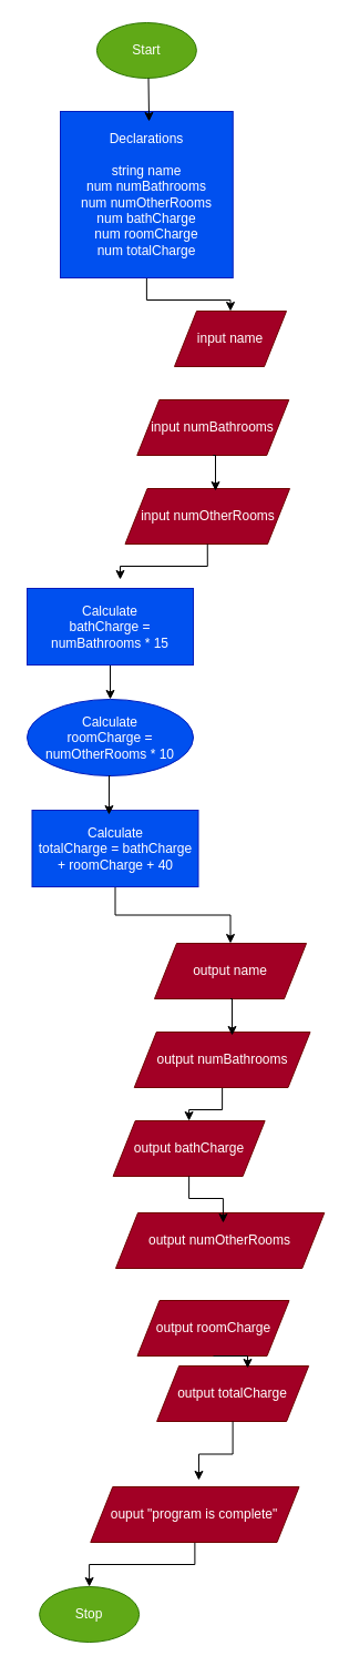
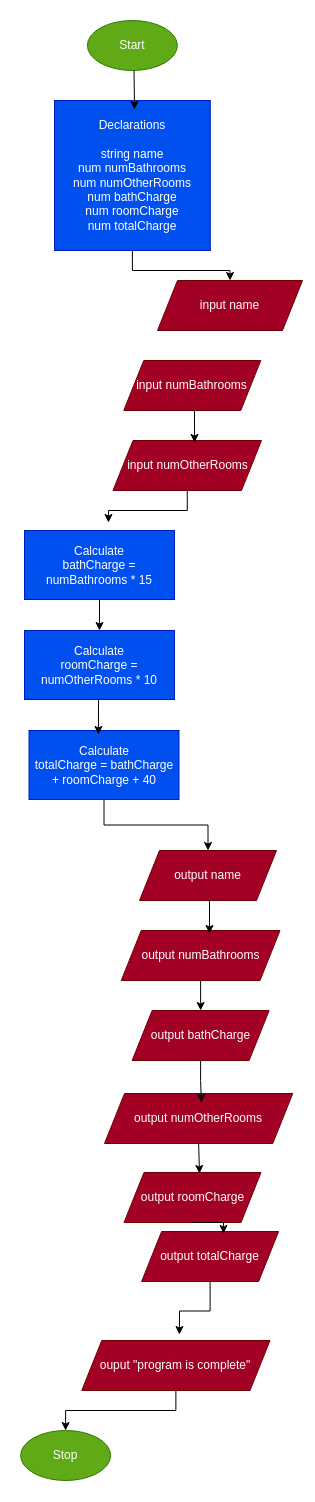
- <mxCell id="3" value="input name" style="shape=parallelogram;perimeter=parallelogramPerimeter;whiteSpace=wrap;html=1;fixedSize=1;fillColor=#a20025;fontColor=#ffffff;strokeColor=#6F0000;" vertex="1" parent="1"><mxGeometry x="157" y="280" width="101" height="50" as="geometry" /></mxCell>
+ <mxCell id="3" value="input name" style="shape=parallelogram;perimeter=parallelogramPerimeter;whiteSpace=wrap;html=1;fixedSize=1;fillColor=#a20025;fontColor=#ffffff;strokeColor=#6F0000;" vertex="1" parent="1"><mxGeometry x="157" y="280" width="145" height="50" as="geometry" /></mxCell>
- <mxCell id="10" value="Calculate&lt;div&gt;roomCharge = numOtherRooms * 10&lt;/div&gt;" style="ellipse;whiteSpace=wrap;html=1;fillColor=#0050ef;fontColor=#ffffff;strokeColor=#001DBC;" vertex="1" parent="1"><mxGeometry x="24" y="630" width="150" height="69" as="geometry" /></mxCell>
+ <mxCell id="10" value="Calculate&lt;div&gt;roomCharge = numOtherRooms * 10&lt;/div&gt;" style="rounded=0;whiteSpace=wrap;html=1;fillColor=#0050ef;fontColor=#ffffff;strokeColor=#001DBC;" vertex="1" parent="1"><mxGeometry x="24" y="630" width="150" height="69" as="geometry" /></mxCell>
- <mxCell id="11" value="output bathCharge" style="shape=parallelogram;perimeter=parallelogramPerimeter;whiteSpace=wrap;html=1;fixedSize=1;fillColor=#a20025;fontColor=#ffffff;strokeColor=#6F0000;" vertex="1" parent="1"><mxGeometry x="101.63" y="1010" width="137" height="50" as="geometry" /></mxCell>
+ <mxCell id="11" value="output bathCharge" style="shape=parallelogram;perimeter=parallelogramPerimeter;whiteSpace=wrap;html=1;fixedSize=1;fillColor=#a20025;fontColor=#ffffff;strokeColor=#6F0000;" vertex="1" parent="1"><mxGeometry x="131.63" y="1010" width="137" height="50" as="geometry" /></mxCell>
+ <mxCell id="29" style="edgeStyle=orthogonalEdgeStyle;rounded=0;orthogonalLoop=1;jettySize=auto;html=1;exitX=0.5;exitY=1;exitDx=0;exitDy=0;entryX=0.551;entryY=0.02;entryDx=0;entryDy=0;entryPerimeter=0;" edge="1" parent="1" source="15" target="12"><mxGeometry relative="1" as="geometry" /></mxCell>
- <mxCell id="21" value="Stop" style="ellipse;whiteSpace=wrap;html=1;fillColor=#60a917;fontColor=#ffffff;strokeColor=#2D7600;" vertex="1" parent="1"><mxGeometry x="35.12" y="1430" width="90" height="50" as="geometry" /></mxCell>
+ <mxCell id="21" value="Stop" style="ellipse;whiteSpace=wrap;html=1;fillColor=#60a917;fontColor=#ffffff;strokeColor=#2D7600;" vertex="1" parent="1"><mxGeometry x="20.12" y="1430" width="90" height="50" as="geometry" /></mxCell>
